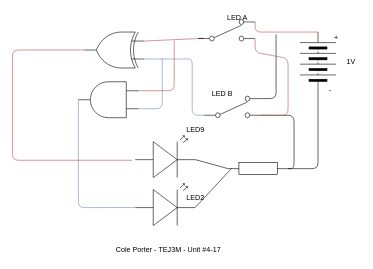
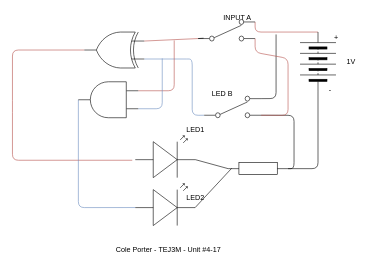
- <mxCell id="12" value="LED A" style="text;html=1;align=center;verticalAlign=middle;resizable=0;points=[];autosize=1;strokeColor=none;fillColor=none;" parent="1" vertex="1"><mxGeometry x="365" y="20" width="60" height="20" as="geometry" /></mxCell>
+ <mxCell id="12" value="INPUT A" style="text;html=1;align=center;verticalAlign=middle;resizable=0;points=[];autosize=1;strokeColor=none;fillColor=none;" parent="1" vertex="1"><mxGeometry x="365" y="20" width="60" height="20" as="geometry" /></mxCell>
- <mxCell id="32" value="LED9&lt;br&gt;" style="text;html=1;align=center;verticalAlign=middle;resizable=0;points=[];autosize=1;strokeColor=none;fillColor=none;" vertex="1" parent="1"><mxGeometry x="300" y="207" width="50" height="20" as="geometry" /></mxCell>
+ <mxCell id="32" value="LED1&lt;br&gt;" style="text;html=1;align=center;verticalAlign=middle;resizable=0;points=[];autosize=1;strokeColor=none;fillColor=none;" vertex="1" parent="1"><mxGeometry x="300" y="207" width="50" height="20" as="geometry" /></mxCell>
